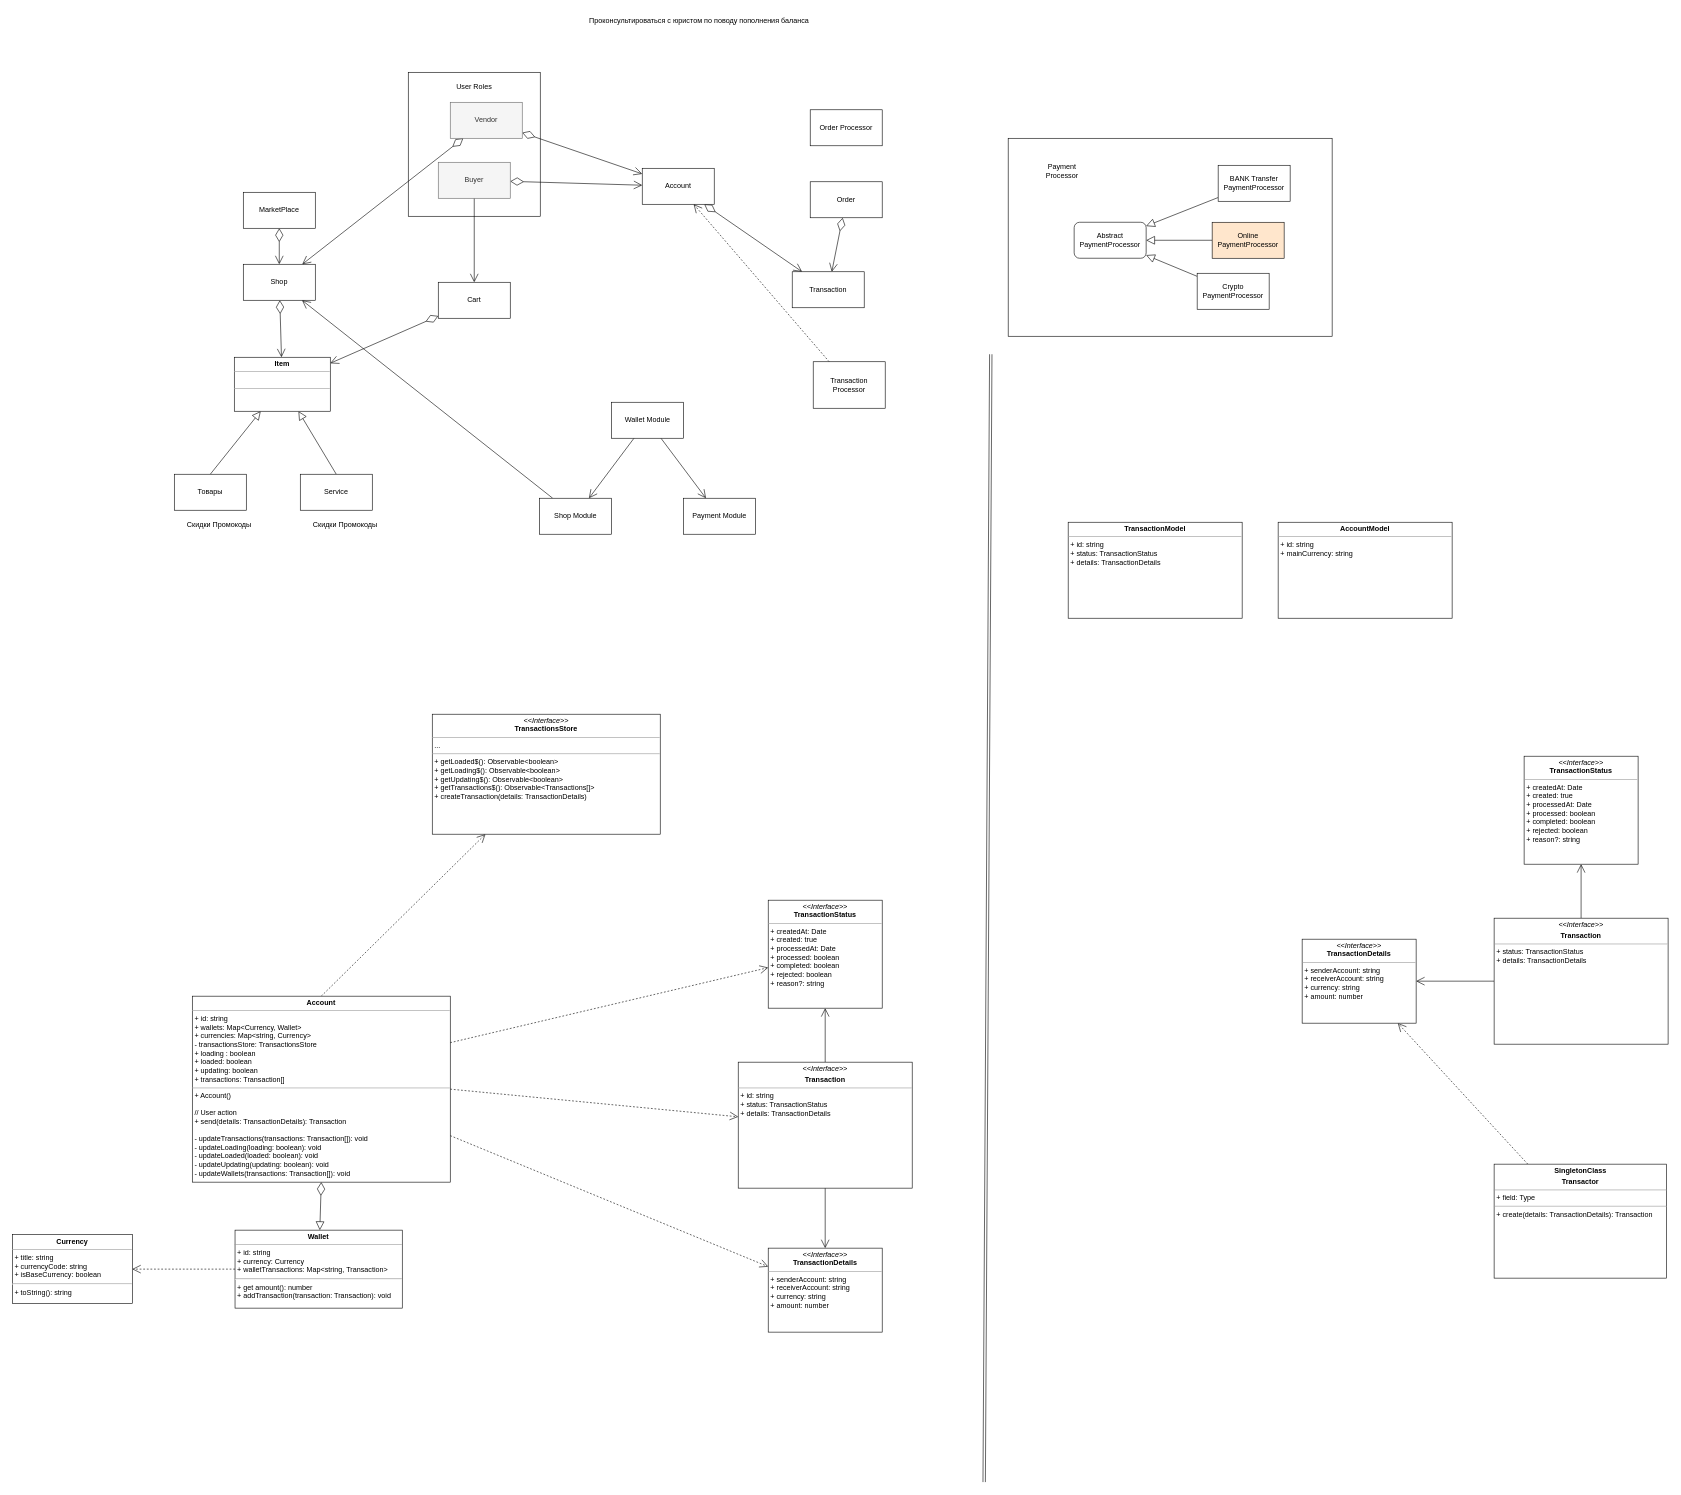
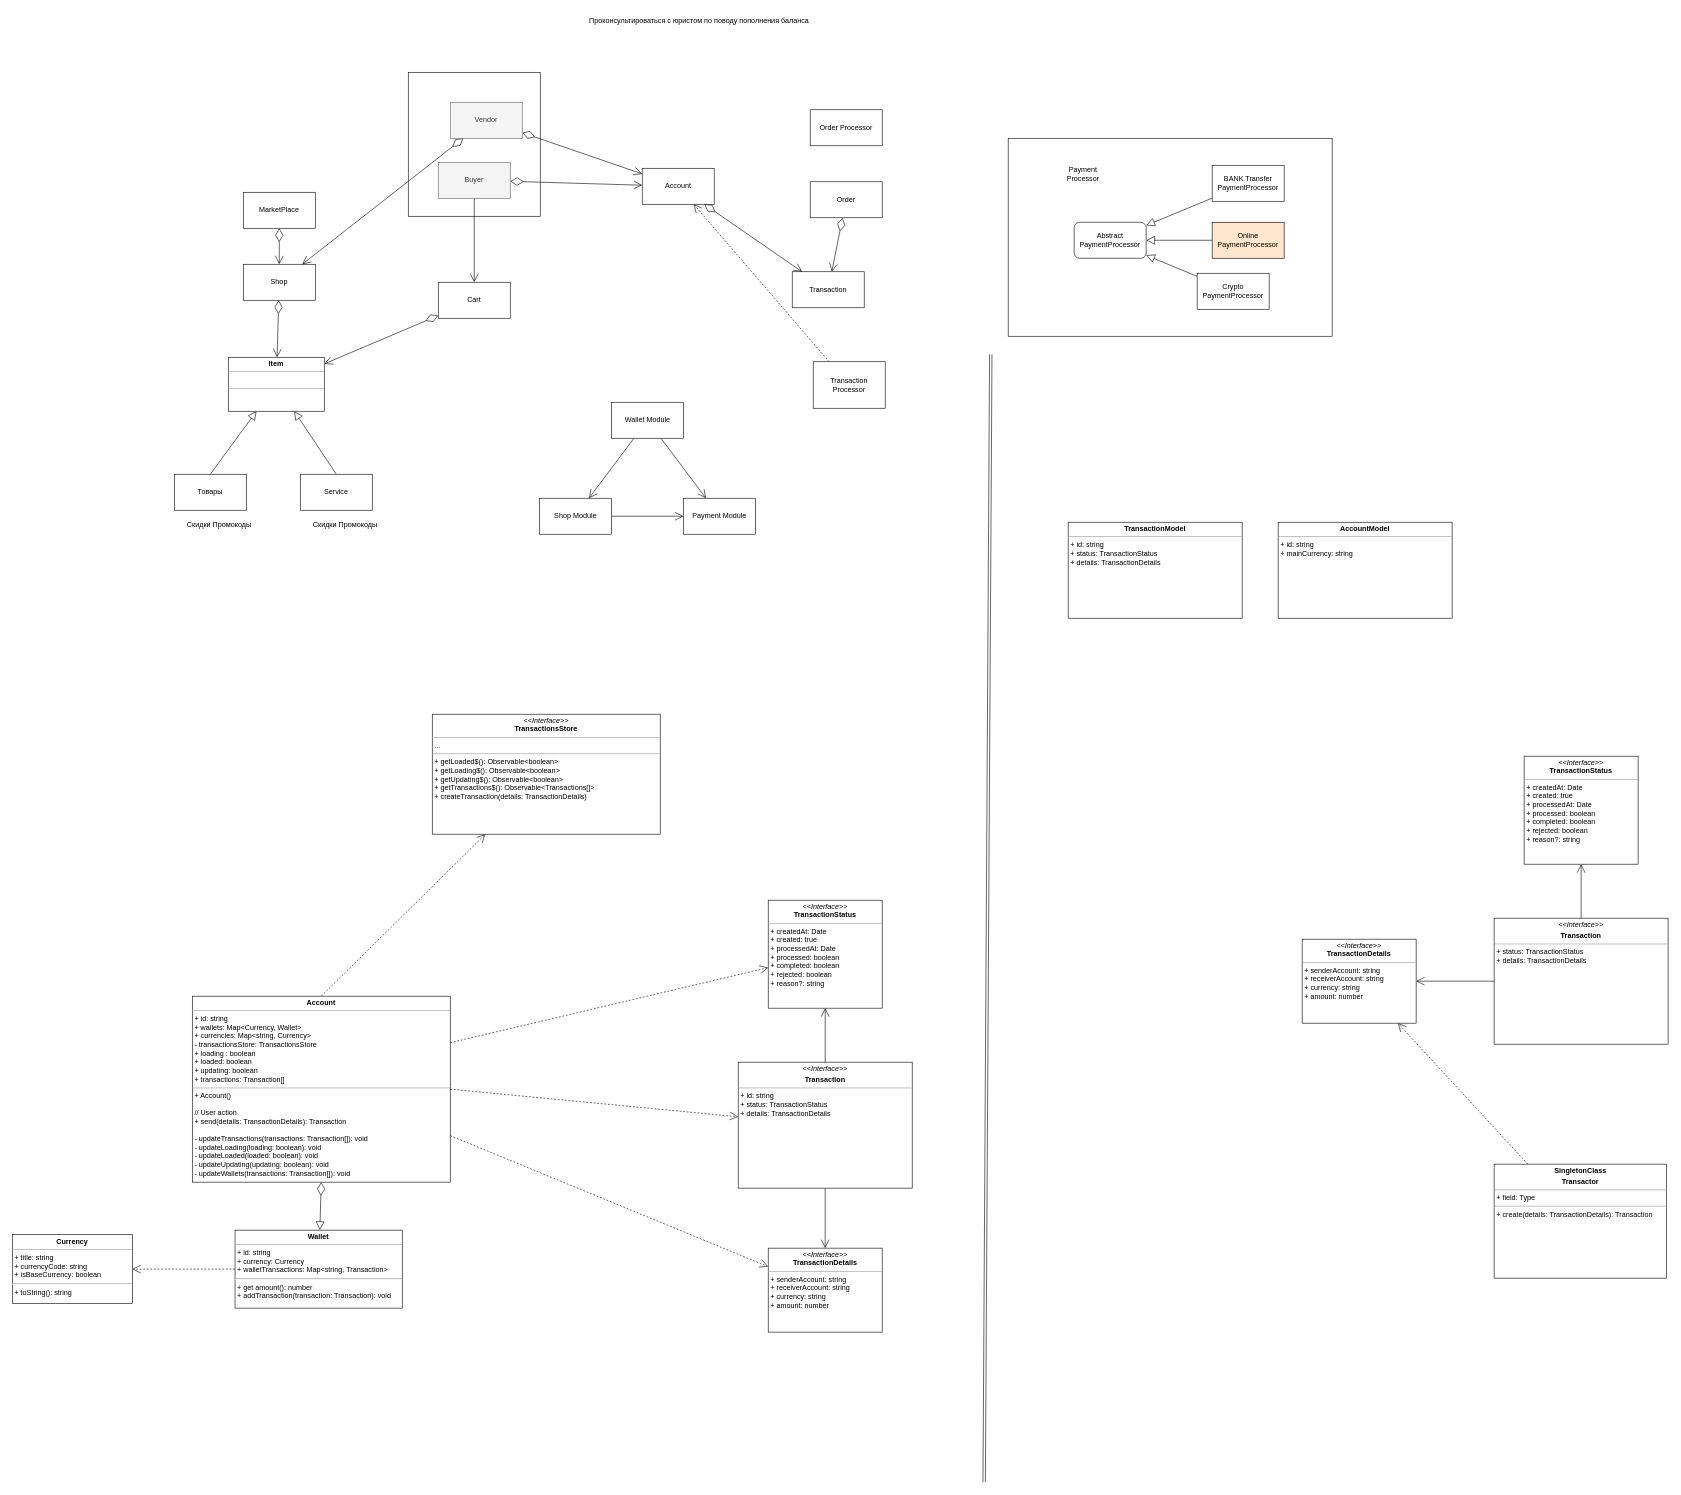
- <mxCell id="33" value="User Roles" style="text;html=1;strokeColor=none;fillColor=none;align=center;verticalAlign=middle;whiteSpace=wrap;rounded=0;" parent="1" vertex="1"><mxGeometry x="740" y="130" width="100" height="30" as="geometry" /></mxCell>
- <mxCell id="30" value="Payment Processor" style="text;html=1;strokeColor=none;fillColor=none;align=center;verticalAlign=middle;whiteSpace=wrap;rounded=0;" parent="1" vertex="1"><mxGeometry x="1740" y="270" width="60" height="27.5" as="geometry" /></mxCell>
+ <mxCell id="30" value="Payment Processor" style="text;html=1;strokeColor=none;fillColor=none;align=center;verticalAlign=middle;whiteSpace=wrap;rounded=0;" parent="1" vertex="1"><mxGeometry x="1775" y="275" width="60" height="27.5" as="geometry" /></mxCell>
- <mxCell id="25" value="BANK Transfer&lt;br&gt;PaymentProcessor" style="rounded=0;whiteSpace=wrap;html=1;" parent="1" vertex="1"><mxGeometry x="2030" y="275" width="120" height="60" as="geometry" /></mxCell>
+ <mxCell id="25" value="BANK Transfer&lt;br&gt;PaymentProcessor" style="rounded=0;whiteSpace=wrap;html=1;" parent="1" vertex="1"><mxGeometry x="2020" y="275" width="120" height="60" as="geometry" /></mxCell>
- <mxCell id="46" value="&lt;p style=&quot;margin: 0px ; margin-top: 4px ; text-align: center&quot;&gt;&lt;b&gt;Item&lt;/b&gt;&lt;/p&gt;&lt;hr size=&quot;1&quot;&gt;&lt;p style=&quot;margin: 0px ; margin-left: 4px&quot;&gt;&lt;br&gt;&lt;/p&gt;&lt;hr size=&quot;1&quot;&gt;&lt;p style=&quot;margin: 0px ; margin-left: 4px&quot;&gt;&lt;br&gt;&lt;/p&gt;" style="verticalAlign=top;align=left;overflow=fill;fontSize=12;fontFamily=Helvetica;html=1;" parent="1" vertex="1"><mxGeometry x="390" y="595" width="160" height="90" as="geometry" /></mxCell>
+ <mxCell id="46" value="&lt;p style=&quot;margin: 0px ; margin-top: 4px ; text-align: center&quot;&gt;&lt;b&gt;Item&lt;/b&gt;&lt;/p&gt;&lt;hr size=&quot;1&quot;&gt;&lt;p style=&quot;margin: 0px ; margin-left: 4px&quot;&gt;&lt;br&gt;&lt;/p&gt;&lt;hr size=&quot;1&quot;&gt;&lt;p style=&quot;margin: 0px ; margin-left: 4px&quot;&gt;&lt;br&gt;&lt;/p&gt;" style="verticalAlign=top;align=left;overflow=fill;fontSize=12;fontFamily=Helvetica;html=1;" parent="1" vertex="1"><mxGeometry x="380" y="595" width="160" height="90" as="geometry" /></mxCell>
- <mxCell id="38" style="edgeStyle=none;rounded=0;orthogonalLoop=1;jettySize=auto;html=1;startArrow=none;startFill=0;endArrow=open;endFill=0;startSize=20;endSize=12;" parent="1" source="39" target="14" edge="1"><mxGeometry relative="1" as="geometry" /></mxCell>
+ <mxCell id="38" style="edgeStyle=none;rounded=0;orthogonalLoop=1;jettySize=auto;html=1;startArrow=none;startFill=0;endArrow=open;endFill=0;startSize=20;endSize=12;" parent="1" source="39" target="40" edge="1"><mxGeometry relative="1" as="geometry" /></mxCell>
